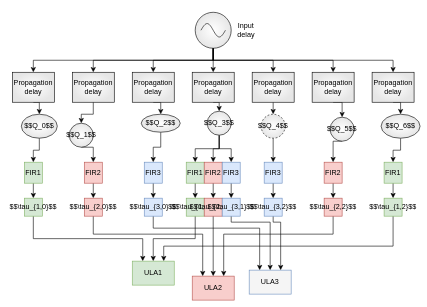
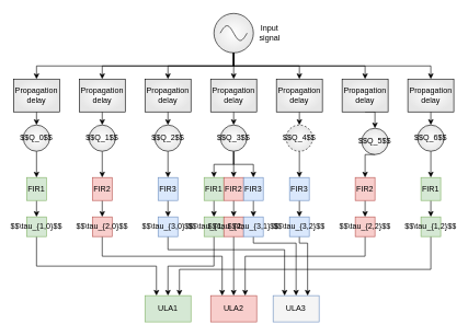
- <mxCell id="81" value="Input delay" style="text;html=1;align=center;verticalAlign=middle;whiteSpace=wrap;rounded=0;" vertex="1" parent="1"><mxGeometry x="380" y="35" width="60" height="30" as="geometry" /></mxCell>
+ <mxCell id="81" value="Input signal" style="text;html=1;align=center;verticalAlign=middle;whiteSpace=wrap;rounded=0;" vertex="1" parent="1"><mxGeometry x="380" y="35" width="60" height="30" as="geometry" /></mxCell>
- <mxCell id="20" value="$$Q_2$$" style="ellipse;whiteSpace=wrap;html=1;aspect=fixed;gradientColor=#E6E6E6;gradientDirection=radial;" vertex="1" parent="1"><mxGeometry x="235" y="190" width="65" height="30" as="geometry" /></mxCell>
+ <mxCell id="20" value="$$Q_2$$" style="ellipse;whiteSpace=wrap;html=1;aspect=fixed;gradientColor=#E6E6E6;gradientDirection=radial;" vertex="1" parent="1"><mxGeometry x="235" y="190" width="40" height="40" as="geometry" /></mxCell>
- <mxCell id="14" value="$$Q_3$$" style="ellipse;whiteSpace=wrap;html=1;aspect=fixed;gradientColor=#E6E6E6;gradientDirection=radial;" vertex="1" parent="1"><mxGeometry x="345" y="185" width="40" height="40" as="geometry" /></mxCell>
+ <mxCell id="14" value="$$Q_3$$" style="ellipse;whiteSpace=wrap;html=1;aspect=fixed;gradientColor=#E6E6E6;gradientDirection=radial;" vertex="1" parent="1"><mxGeometry x="335" y="190" width="40" height="40" as="geometry" /></mxCell>
- <mxCell id="10" value="$$Q_0$$" style="ellipse;whiteSpace=wrap;html=1;aspect=fixed;gradientColor=#E6E6E6;gradientDirection=radial;" vertex="1" parent="1"><mxGeometry x="35" y="190" width="60" height="40" as="geometry" /></mxCell>
+ <mxCell id="10" value="$$Q_0$$" style="ellipse;whiteSpace=wrap;html=1;aspect=fixed;gradientColor=#E6E6E6;gradientDirection=radial;" vertex="1" parent="1"><mxGeometry x="35" y="190" width="40" height="40" as="geometry" /></mxCell>
- <mxCell id="16" value="$$Q_6$$" style="ellipse;whiteSpace=wrap;html=1;aspect=fixed;gradientColor=#E6E6E6;gradientDirection=radial;" vertex="1" parent="1"><mxGeometry x="635" y="190" width="65" height="40" as="geometry" /></mxCell>
+ <mxCell id="16" value="$$Q_6$$" style="ellipse;whiteSpace=wrap;html=1;aspect=fixed;gradientColor=#E6E6E6;gradientDirection=radial;" vertex="1" parent="1"><mxGeometry x="635" y="190" width="40" height="40" as="geometry" /></mxCell>
- <mxCell id="18" value="$$Q_1$$" style="ellipse;whiteSpace=wrap;html=1;aspect=fixed;gradientColor=#E6E6E6;gradientDirection=radial;" vertex="1" parent="1"><mxGeometry x="115" y="205" width="40" height="40" as="geometry" /></mxCell>
+ <mxCell id="18" value="$$Q_1$$" style="ellipse;whiteSpace=wrap;html=1;aspect=fixed;gradientColor=#E6E6E6;gradientDirection=radial;" vertex="1" parent="1"><mxGeometry x="135" y="190" width="40" height="40" as="geometry" /></mxCell>
- <mxCell id="66" value="ULA1" style="rounded=0;whiteSpace=wrap;html=1;fillColor=#d5e8d4;strokeColor=#82b366;" vertex="1" parent="1"><mxGeometry x="220" y="435" width="70" height="40" as="geometry" /></mxCell>
+ <mxCell id="66" value="ULA1" style="rounded=0;whiteSpace=wrap;html=1;fillColor=#d5e8d4;strokeColor=#82b366;" vertex="1" parent="1"><mxGeometry x="220" y="450" width="70" height="40" as="geometry" /></mxCell>
- <mxCell id="67" value="ULA2" style="rounded=0;whiteSpace=wrap;html=1;fillColor=#f8cecc;strokeColor=#b85450;" vertex="1" parent="1"><mxGeometry x="320" y="460" width="70" height="40" as="geometry" /></mxCell>
+ <mxCell id="67" value="ULA2" style="rounded=0;whiteSpace=wrap;html=1;fillColor=#f8cecc;strokeColor=#b85450;" vertex="1" parent="1"><mxGeometry x="320" y="450" width="70" height="40" as="geometry" /></mxCell>
